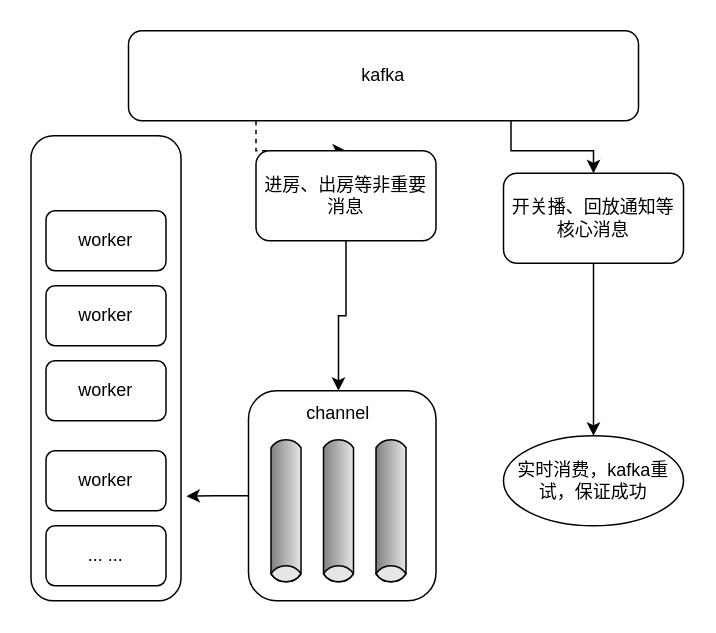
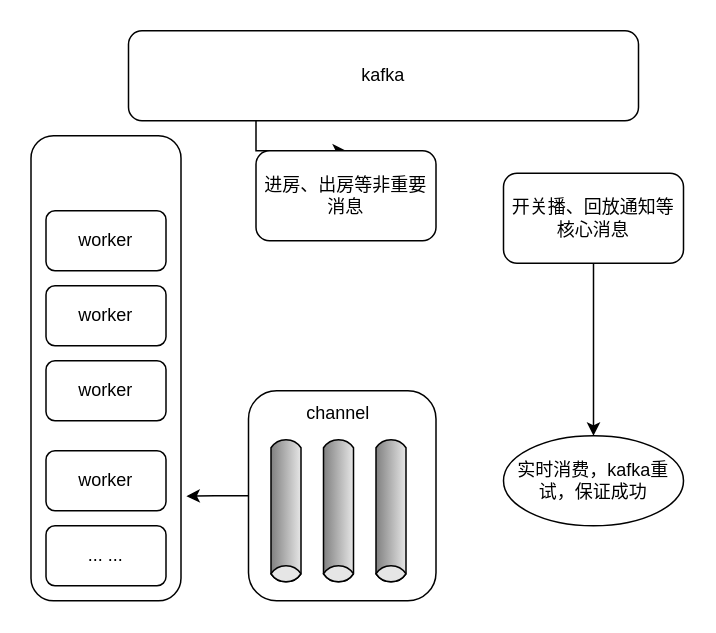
- <mxCell id="4" style="edgeStyle=orthogonalEdgeStyle;rounded=0;orthogonalLoop=1;jettySize=auto;html=1;exitX=0.25;exitY=1;exitDx=0;exitDy=0;entryX=0.5;entryY=0;entryDx=0;entryDy=0;dashed=1;" edge="1" parent="1" source="6" target="8"><mxGeometry relative="1" as="geometry" /></mxCell>
+ <mxCell id="4" style="edgeStyle=orthogonalEdgeStyle;rounded=0;orthogonalLoop=1;jettySize=auto;html=1;exitX=0.25;exitY=1;exitDx=0;exitDy=0;entryX=0.5;entryY=0;entryDx=0;entryDy=0;" edge="1" parent="1" source="6" target="8"><mxGeometry relative="1" as="geometry" /></mxCell>
- <mxCell id="5" style="edgeStyle=orthogonalEdgeStyle;rounded=0;orthogonalLoop=1;jettySize=auto;html=1;exitX=0.75;exitY=1;exitDx=0;exitDy=0;entryX=0.5;entryY=0;entryDx=0;entryDy=0;" edge="1" parent="1" source="6" target="10"><mxGeometry relative="1" as="geometry" /></mxCell>
- <mxCell id="7" style="edgeStyle=orthogonalEdgeStyle;rounded=0;orthogonalLoop=1;jettySize=auto;html=1;exitX=0.5;exitY=1;exitDx=0;exitDy=0;entryX=0.5;entryY=0;entryDx=0;entryDy=0;" edge="1" parent="1" source="8" target="15"><mxGeometry relative="1" as="geometry" /></mxCell>
